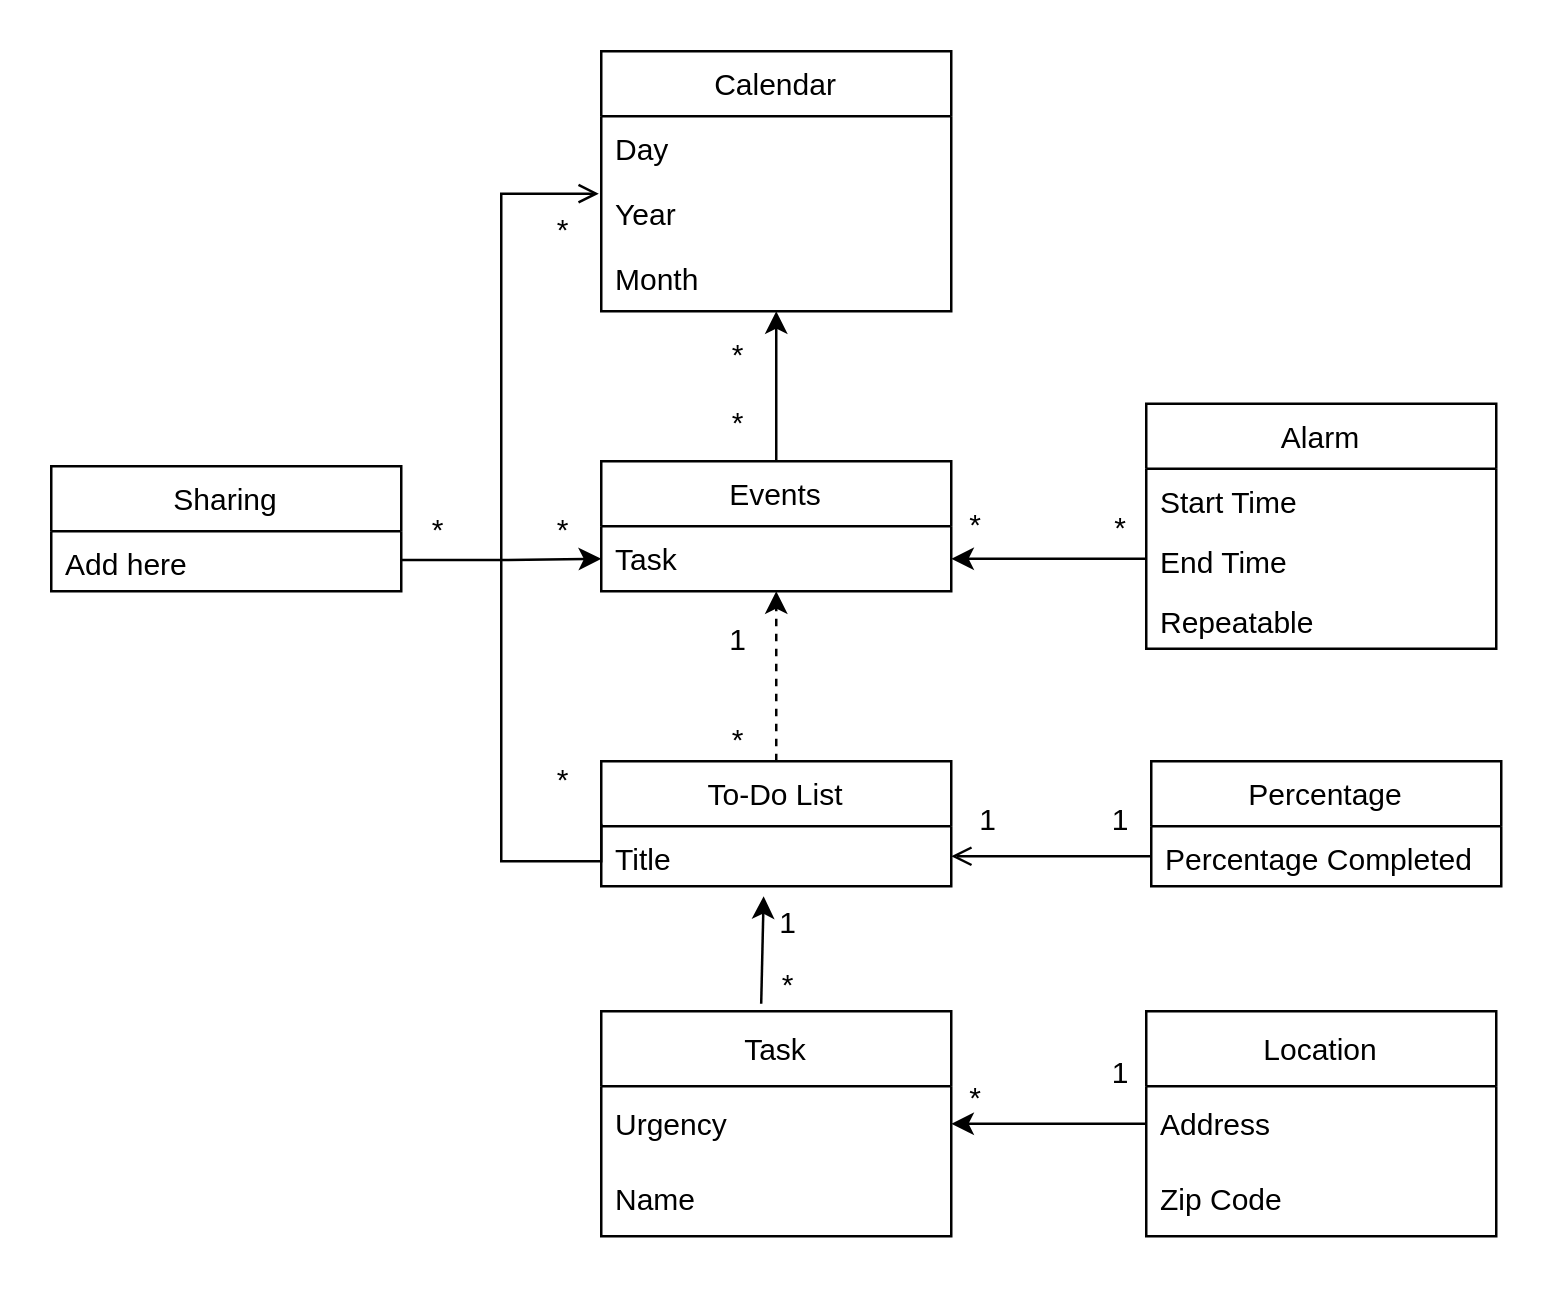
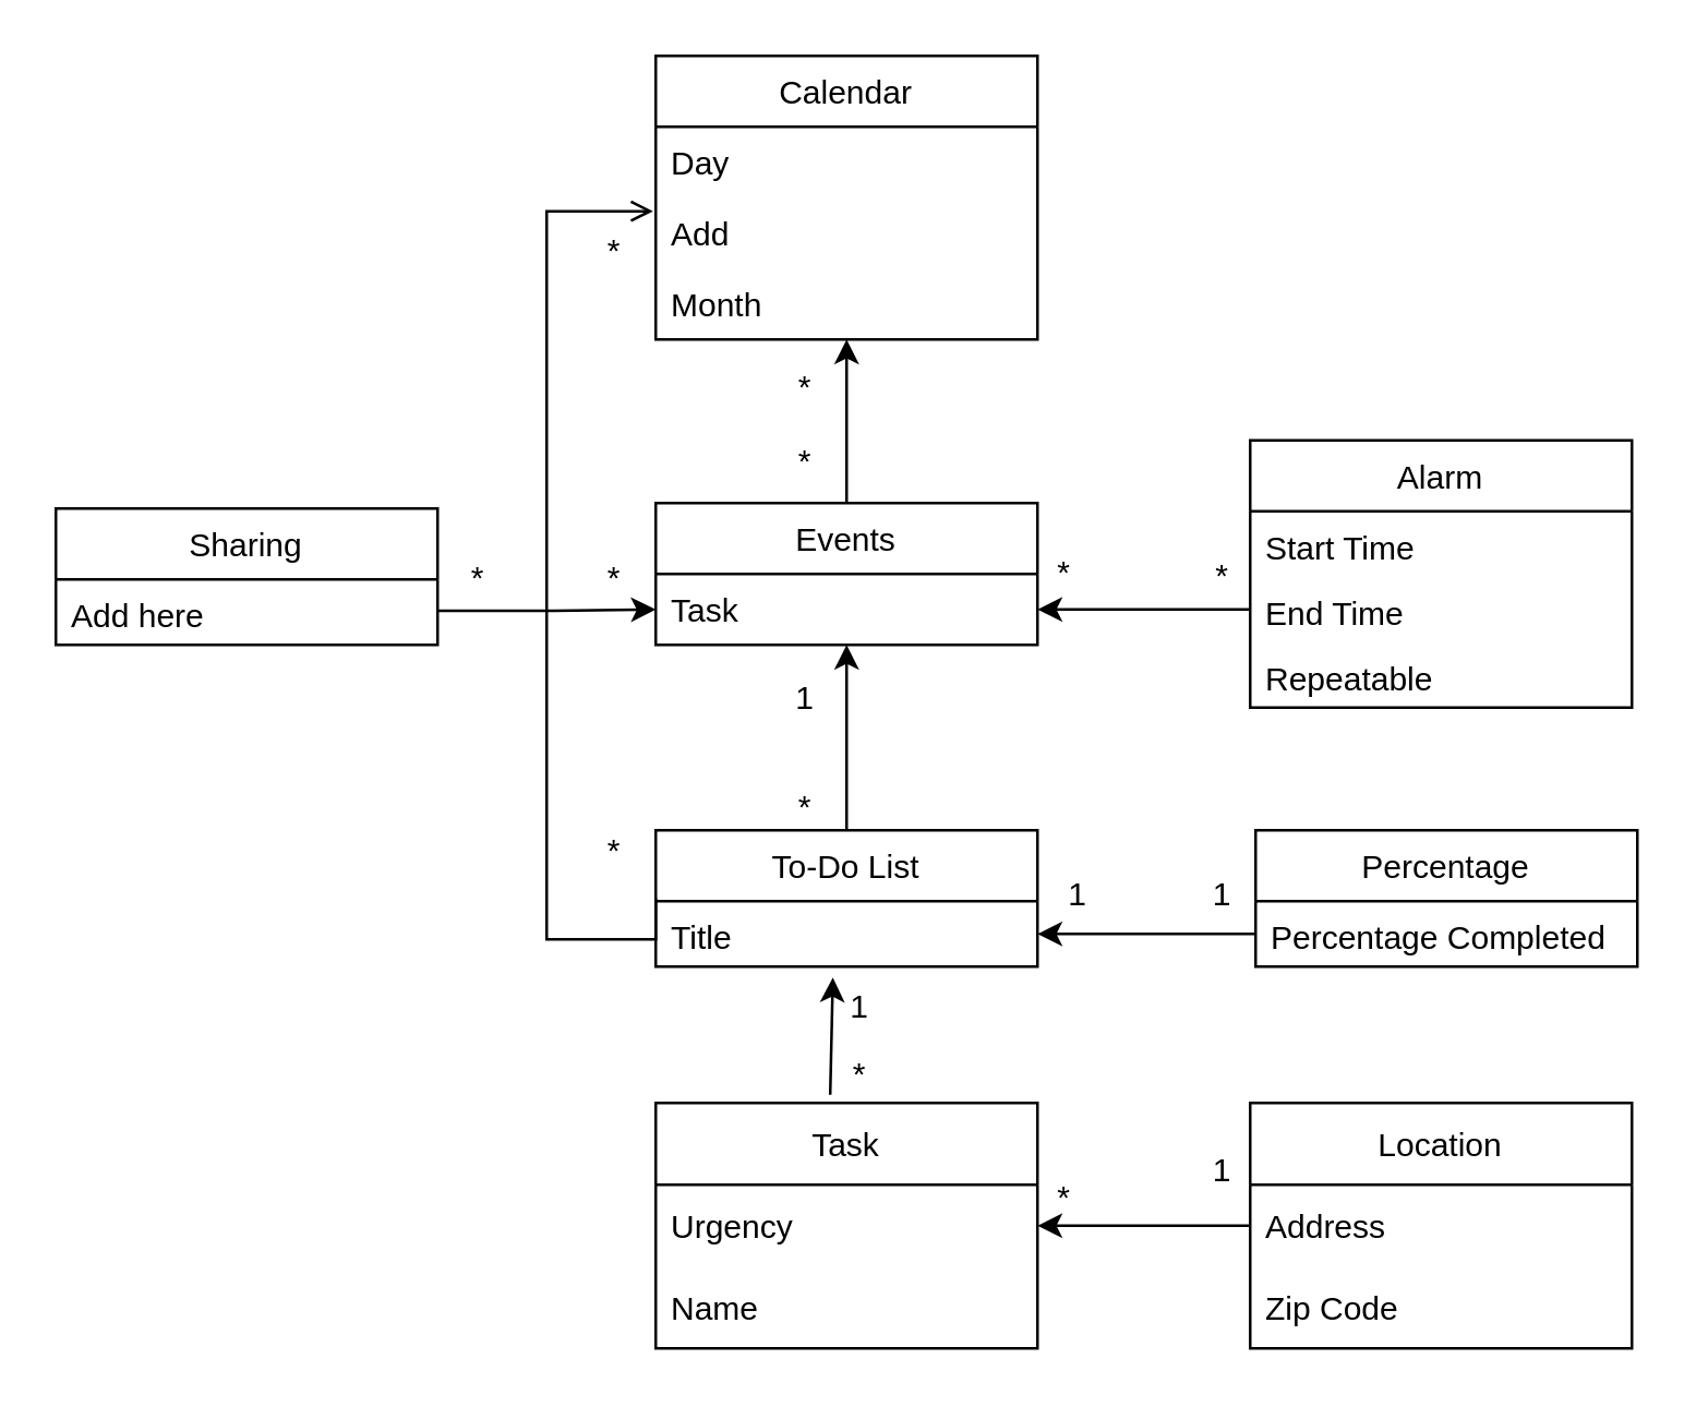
- <mxCell id="4" value="Year" style="text;strokeColor=none;fillColor=none;align=left;verticalAlign=top;spacingLeft=4;spacingRight=4;overflow=hidden;rotatable=0;points=[[0,0.5],[1,0.5]];portConstraint=eastwest;" parent="2" vertex="1"><mxGeometry y="52" width="140" height="26" as="geometry" /></mxCell>
+ <mxCell id="4" value="Add" style="text;strokeColor=none;fillColor=none;align=left;verticalAlign=top;spacingLeft=4;spacingRight=4;overflow=hidden;rotatable=0;points=[[0,0.5],[1,0.5]];portConstraint=eastwest;" parent="2" vertex="1"><mxGeometry y="52" width="140" height="26" as="geometry" /></mxCell>
- <mxCell id="18" style="edgeStyle=orthogonalEdgeStyle;rounded=0;orthogonalLoop=1;jettySize=auto;html=1;exitX=0.5;exitY=0;exitDx=0;exitDy=0;entryX=0.5;entryY=1;entryDx=0;entryDy=0;dashed=1;" parent="1" source="20" target="7" edge="1"><mxGeometry relative="1" as="geometry" /></mxCell>
+ <mxCell id="18" style="edgeStyle=orthogonalEdgeStyle;rounded=0;orthogonalLoop=1;jettySize=auto;html=1;exitX=0.5;exitY=0;exitDx=0;exitDy=0;entryX=0.5;entryY=1;entryDx=0;entryDy=0;" parent="1" source="20" target="7" edge="1"><mxGeometry relative="1" as="geometry" /></mxCell>
- <mxCell id="28" style="edgeStyle=orthogonalEdgeStyle;rounded=0;orthogonalLoop=1;jettySize=auto;html=1;exitX=0;exitY=0.5;exitDx=0;exitDy=0;entryX=1;entryY=0.5;entryDx=0;entryDy=0;endArrow=open;" parent="1" source="27" target="21" edge="1"><mxGeometry relative="1" as="geometry" /></mxCell>
+ <mxCell id="28" style="edgeStyle=orthogonalEdgeStyle;rounded=0;orthogonalLoop=1;jettySize=auto;html=1;exitX=0;exitY=0.5;exitDx=0;exitDy=0;entryX=1;entryY=0.5;entryDx=0;entryDy=0;" parent="1" source="27" target="21" edge="1"><mxGeometry relative="1" as="geometry" /></mxCell>
